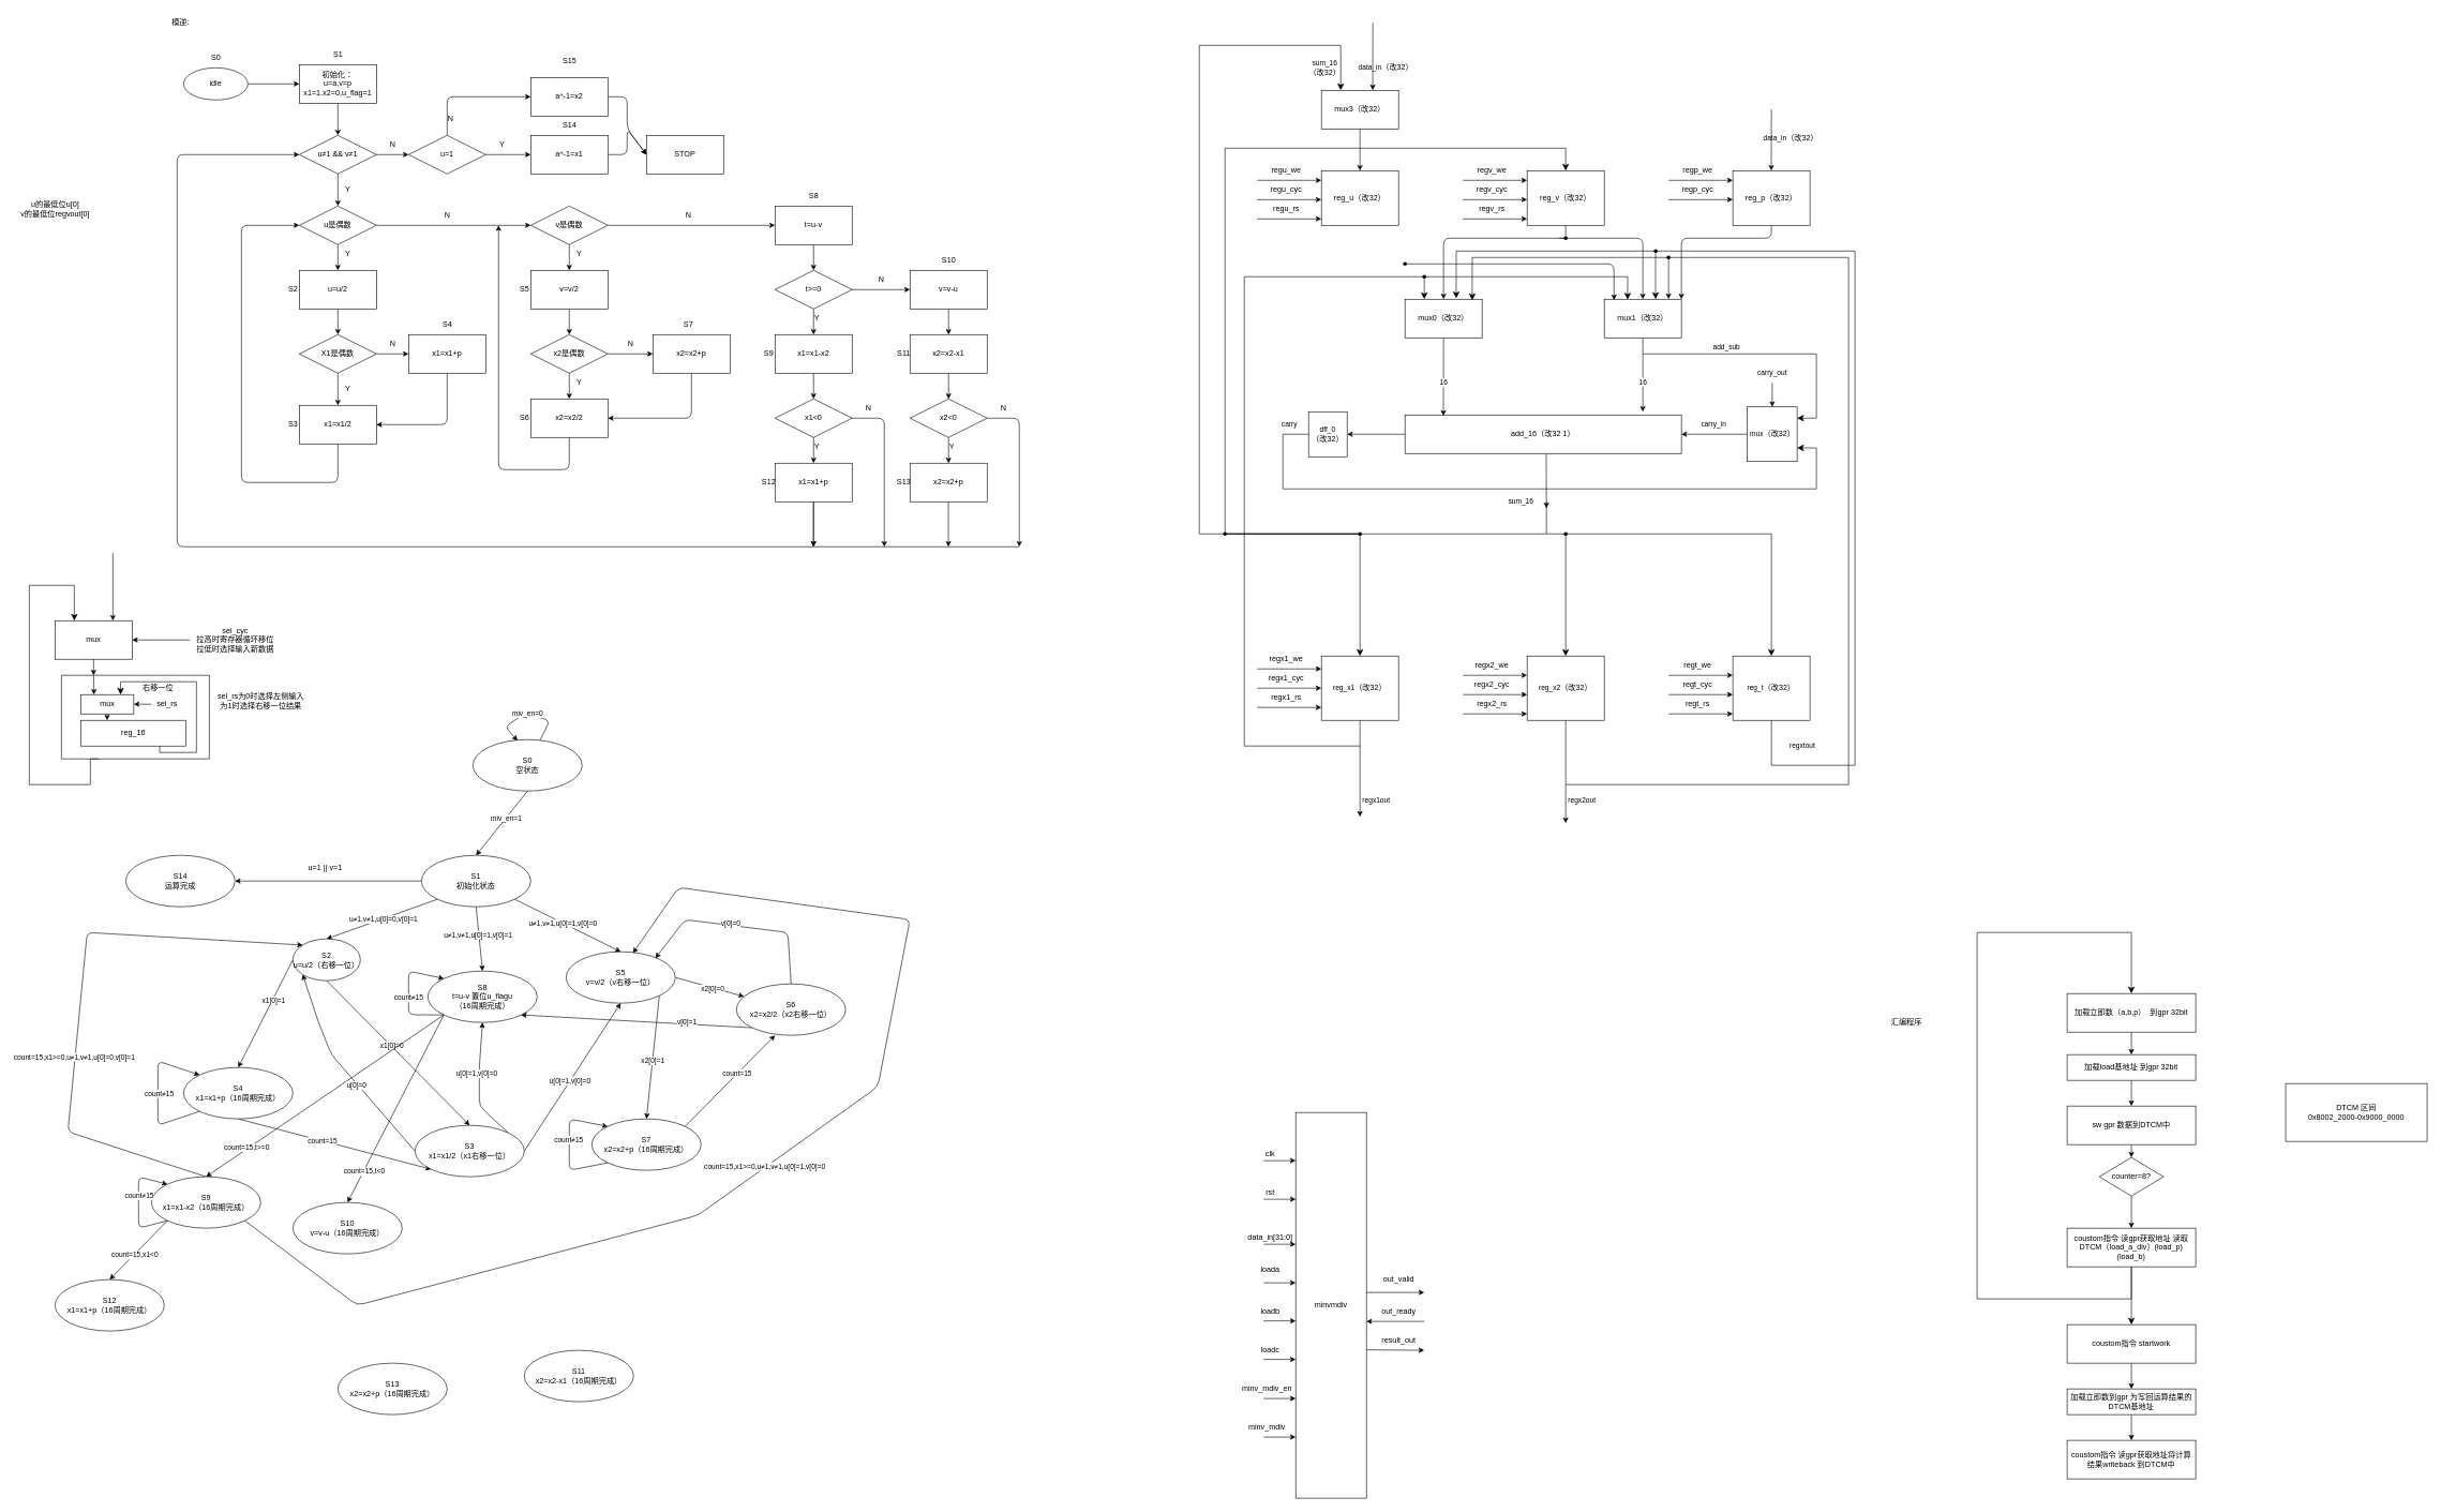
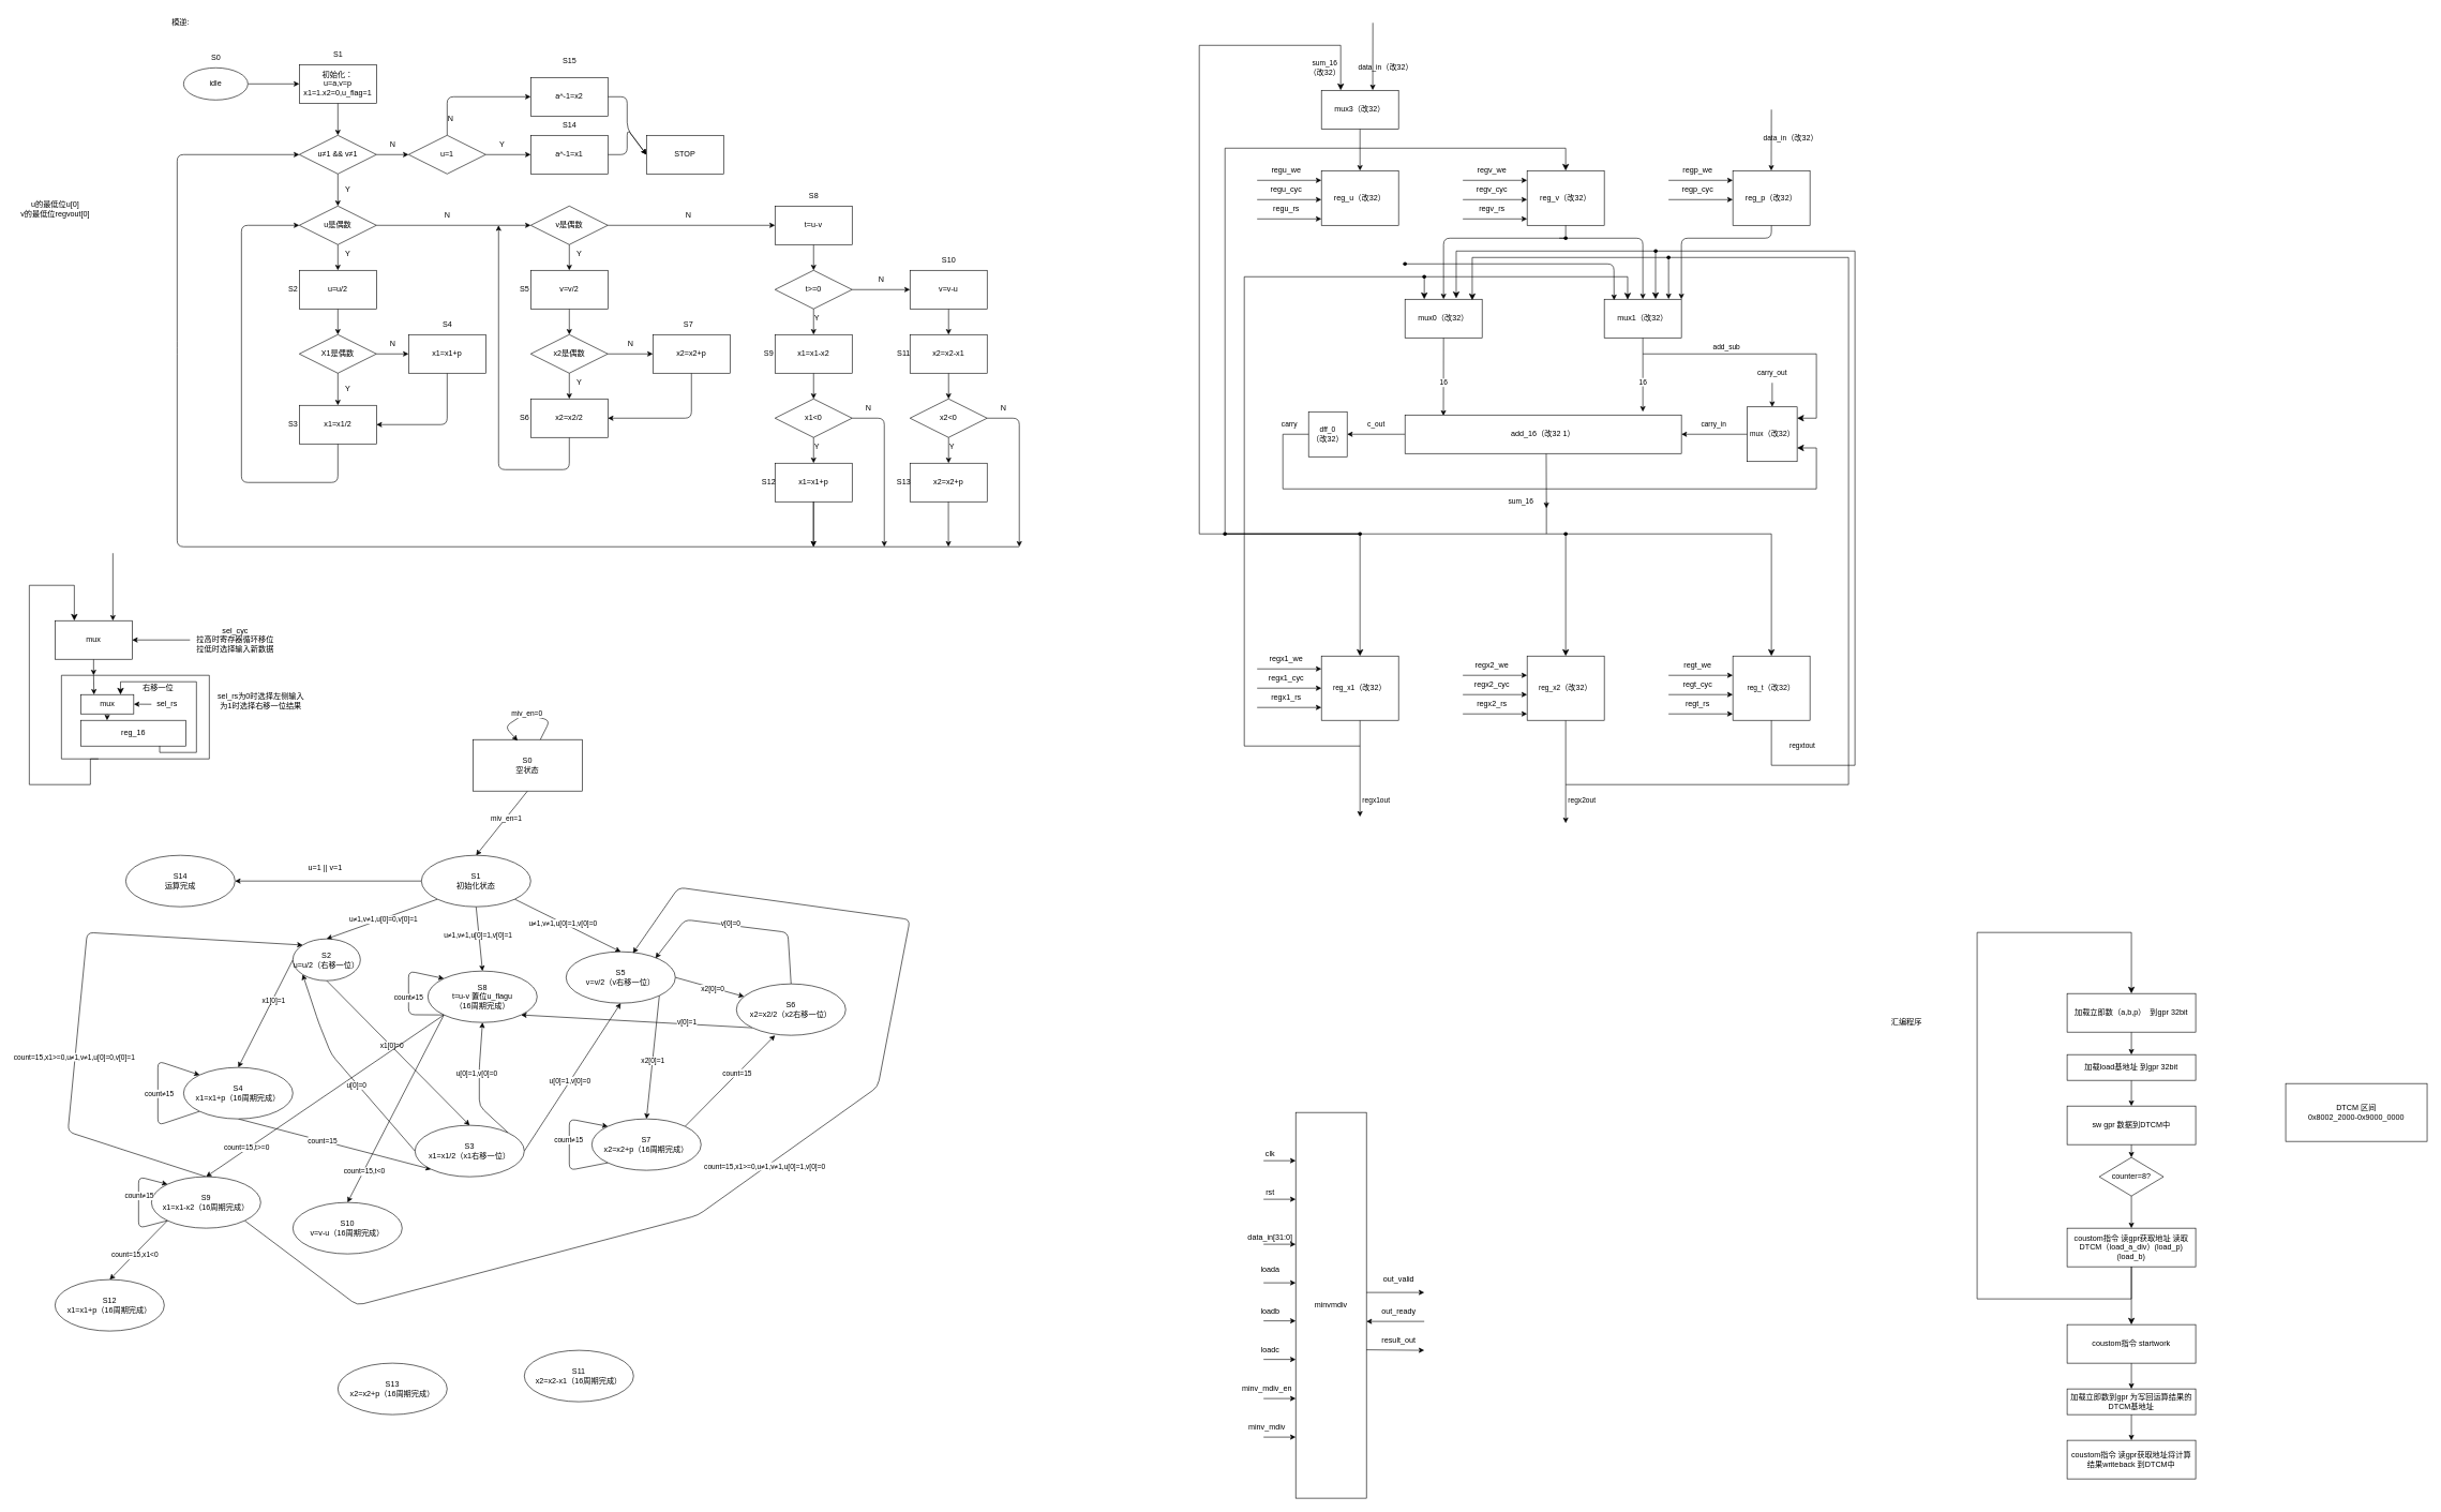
+ <mxCell id="135" value="c_out" style="text;html=1;align=center;verticalAlign=middle;resizable=0;points=[];autosize=1;strokeColor=none;fillColor=none;fontSize=11;fontFamily=Helvetica;fontColor=default;" parent="1" vertex="1"><mxGeometry x="2115" y="645" width="50" height="30" as="geometry" /></mxCell>
- <mxCell id="206" value="S0&lt;br&gt;空状态" style="ellipse;whiteSpace=wrap;html=1;" parent="1" vertex="1"><mxGeometry x="735" y="1150" width="170" height="80" as="geometry" /></mxCell>
+ <mxCell id="206" value="S0&lt;br&gt;空状态" style="whiteSpace=wrap;html=1;rounded=0;" parent="1" vertex="1"><mxGeometry x="735" y="1150" width="170" height="80" as="geometry" /></mxCell>
